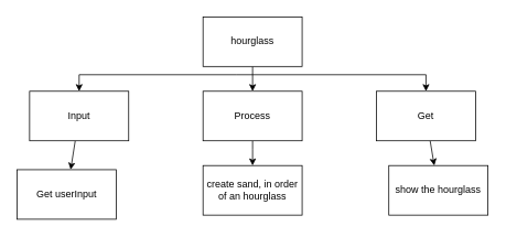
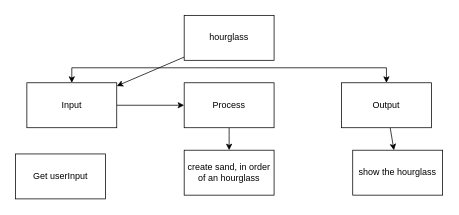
- <mxCell id="6" value="" style="edgeStyle=none;rounded=0;html=1;" edge="1" parent="1" source="7" target="10"><mxGeometry relative="1" as="geometry" /></mxCell>
+ <mxCell id="6" value="" style="edgeStyle=none;rounded=0;html=1;" edge="1" parent="1" source="7" target="3"><mxGeometry relative="1" as="geometry" /></mxCell>
- <mxCell id="12" value="Get" style="rounded=0;whiteSpace=wrap;html=1;" vertex="1" parent="1"><mxGeometry x="455" y="110" width="120" height="60" as="geometry" /></mxCell>
+ <mxCell id="12" value="Output" style="rounded=0;whiteSpace=wrap;html=1;" vertex="1" parent="1"><mxGeometry x="455" y="110" width="120" height="60" as="geometry" /></mxCell>
- <mxCell id="2" value="" style="edgeStyle=none;html=1;" edge="1" parent="1" source="3" target="13"><mxGeometry relative="1" as="geometry" /></mxCell>
+ <mxCell id="2" value="" style="edgeStyle=none;html=1;" edge="1" parent="1" source="3" target="10"><mxGeometry relative="1" as="geometry" /></mxCell>
